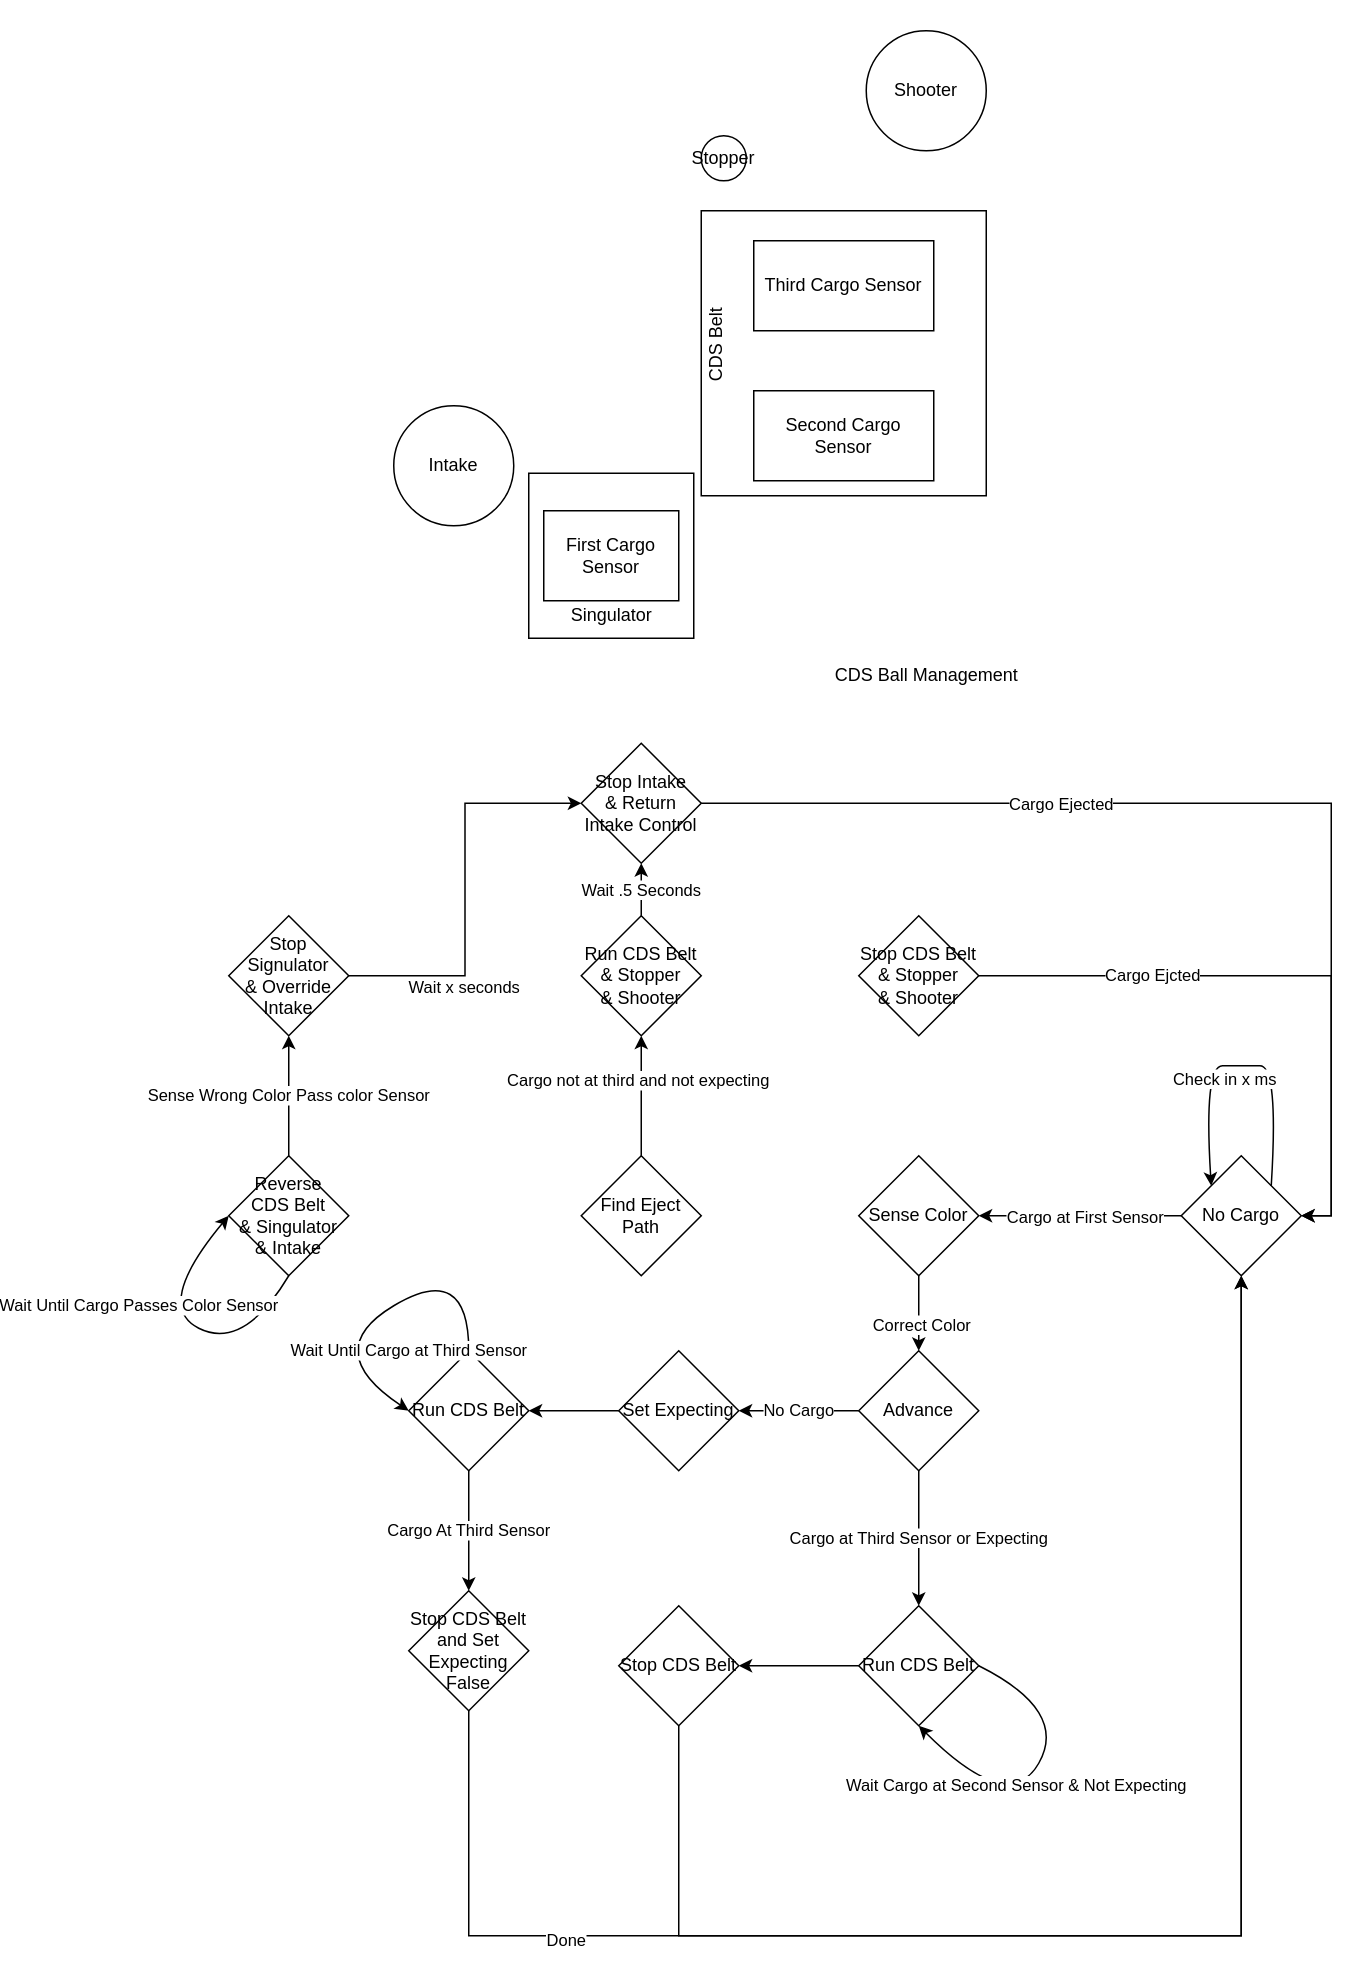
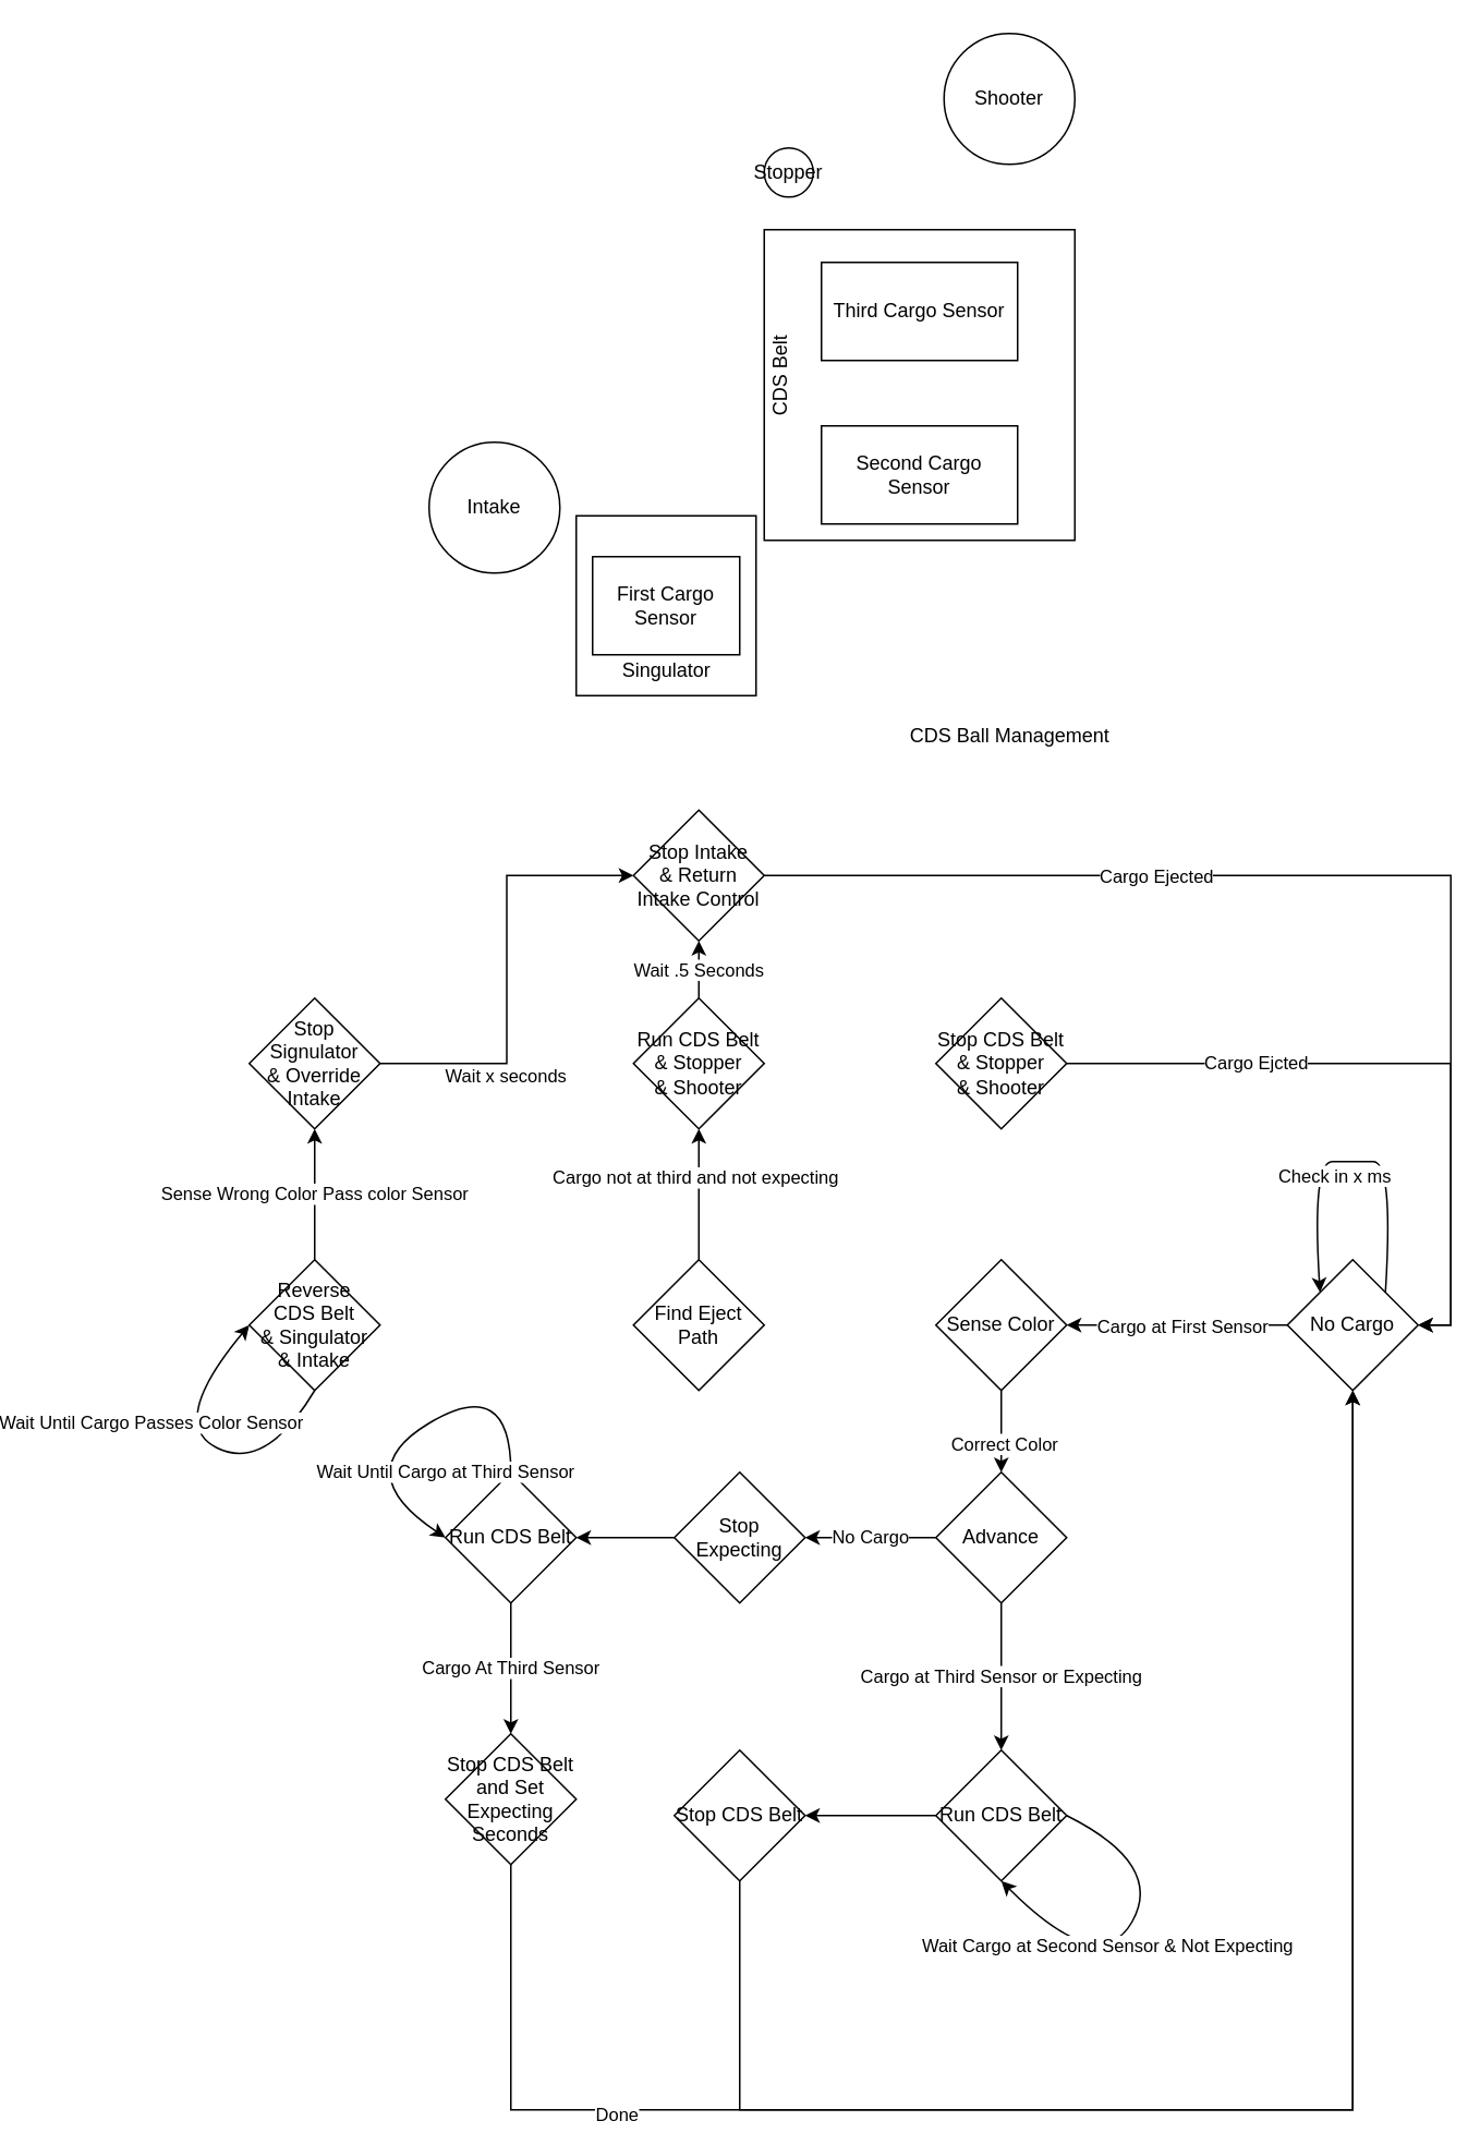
- <mxCell id="32" value="Set Expecting" style="rhombus;whiteSpace=wrap;html=1;" vertex="1" parent="1"><mxGeometry x="330" y="900" width="80" height="80" as="geometry" /></mxCell>
+ <mxCell id="32" value="Stop Expecting" style="rhombus;whiteSpace=wrap;html=1;" vertex="1" parent="1"><mxGeometry x="330" y="900" width="80" height="80" as="geometry" /></mxCell>
- <mxCell id="35" value="Stop CDS Belt and Set Expecting False" style="rhombus;whiteSpace=wrap;html=1;" vertex="1" parent="1"><mxGeometry x="190" y="1060" width="80" height="80" as="geometry" /></mxCell>
+ <mxCell id="35" value="Stop CDS Belt and Set Expecting Seconds" style="rhombus;whiteSpace=wrap;html=1;" vertex="1" parent="1"><mxGeometry x="190" y="1060" width="80" height="80" as="geometry" /></mxCell>
